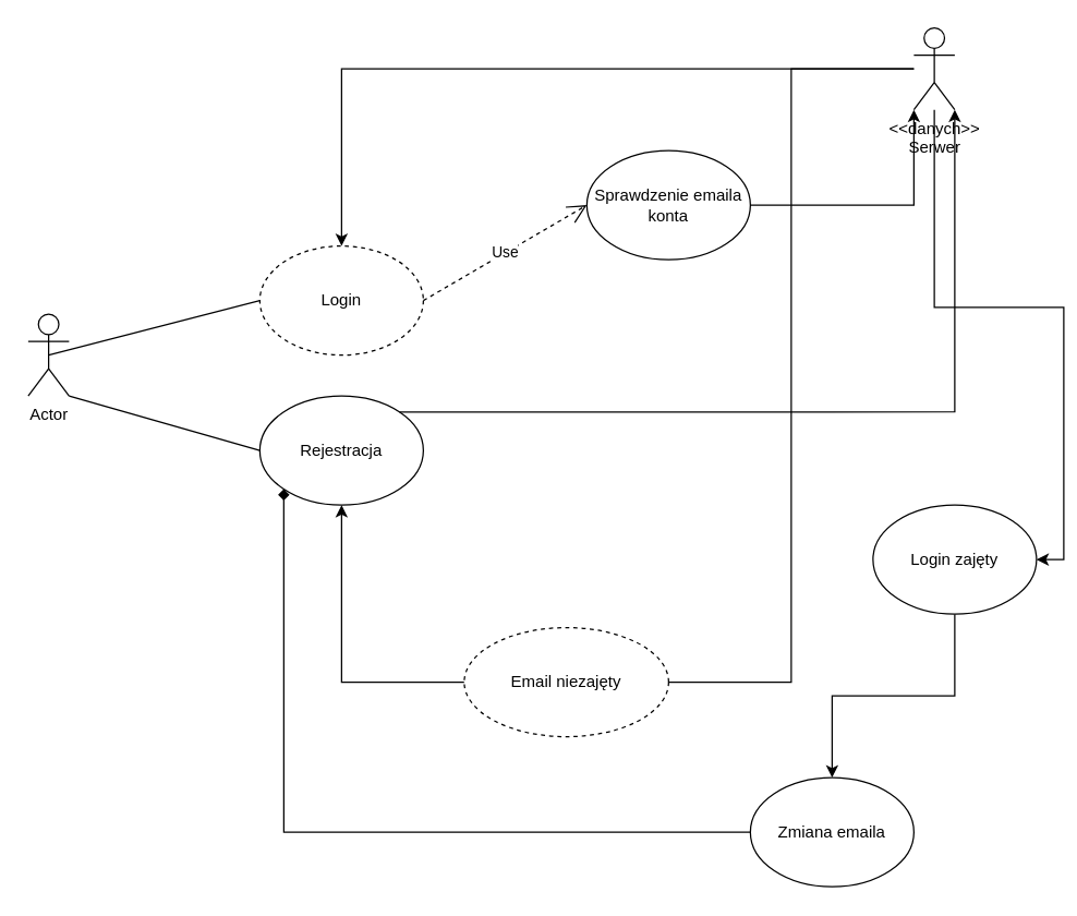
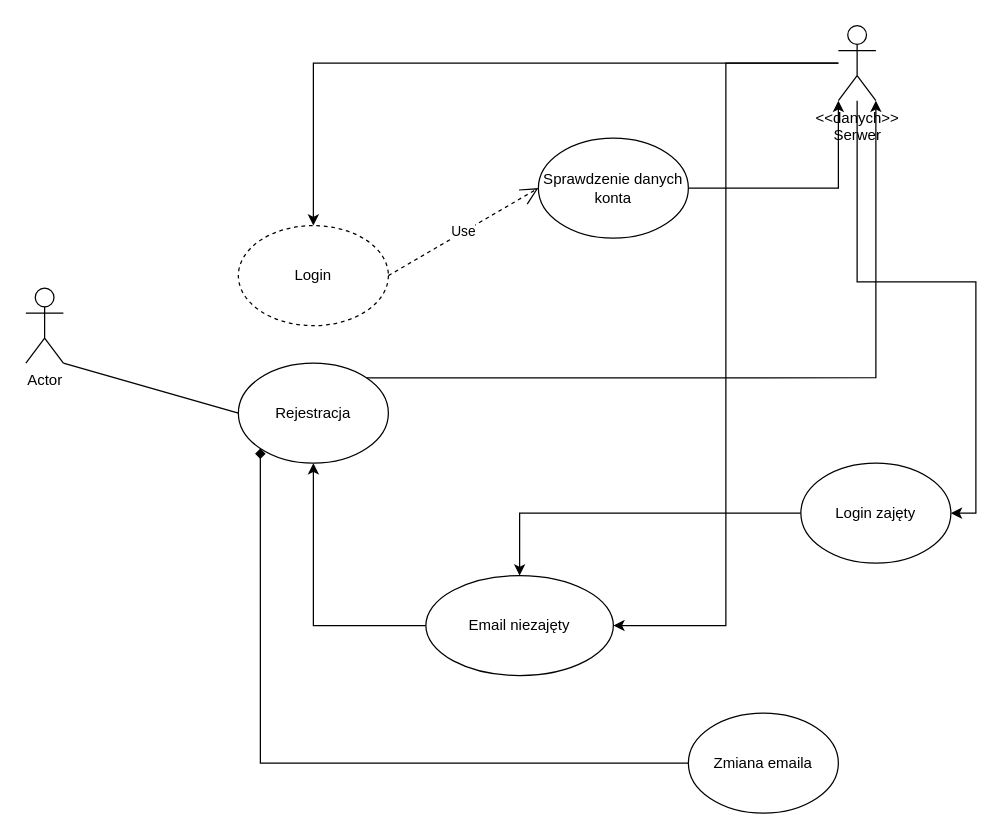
- <mxCell id="6" value="Sprawdzenie emaila konta" style="ellipse;whiteSpace=wrap;html=1;" vertex="1" parent="1"><mxGeometry x="430" y="110" width="120" height="80" as="geometry" /></mxCell>
+ <mxCell id="6" value="Sprawdzenie danych konta" style="ellipse;whiteSpace=wrap;html=1;" vertex="1" parent="1"><mxGeometry x="430" y="110" width="120" height="80" as="geometry" /></mxCell>
- <mxCell id="3" value="" style="endArrow=none;html=1;rounded=0;entryX=0;entryY=0.5;entryDx=0;entryDy=0;exitX=0.5;exitY=0.5;exitDx=0;exitDy=0;exitPerimeter=0;" edge="1" parent="1" source="2" target="4"><mxGeometry width="50" height="50" relative="1" as="geometry"><mxPoint x="70" y="270" as="sourcePoint" /><mxPoint x="180" y="230" as="targetPoint" /></mxGeometry></mxCell>
- <mxCell id="17" value="Email niezajęty" style="ellipse;whiteSpace=wrap;html=1;dashed=1;" vertex="1" parent="1"><mxGeometry x="340" y="459.95" width="150" height="80" as="geometry" /></mxCell>
+ <mxCell id="17" value="Email niezajęty" style="ellipse;whiteSpace=wrap;html=1;" vertex="1" parent="1"><mxGeometry x="340" y="459.95" width="150" height="80" as="geometry" /></mxCell>
- <mxCell id="11" style="edgeStyle=orthogonalEdgeStyle;rounded=0;orthogonalLoop=1;jettySize=auto;html=1;entryX=1;entryY=0.5;entryDx=0;entryDy=0;endArrow=none;" edge="1" parent="1" source="12" target="17"><mxGeometry relative="1" as="geometry" /></mxCell>
+ <mxCell id="11" style="edgeStyle=orthogonalEdgeStyle;rounded=0;orthogonalLoop=1;jettySize=auto;html=1;entryX=1;entryY=0.5;entryDx=0;entryDy=0;" edge="1" parent="1" source="12" target="17"><mxGeometry relative="1" as="geometry" /></mxCell>
- <mxCell id="14" value="" style="edgeStyle=orthogonalEdgeStyle;rounded=0;orthogonalLoop=1;jettySize=auto;html=1;" edge="1" parent="1" source="15" target="20"><mxGeometry relative="1" as="geometry" /></mxCell>
+ <mxCell id="14" value="" style="edgeStyle=orthogonalEdgeStyle;rounded=0;orthogonalLoop=1;jettySize=auto;html=1;" edge="1" parent="1" source="15" target="17"><mxGeometry relative="1" as="geometry" /></mxCell>
